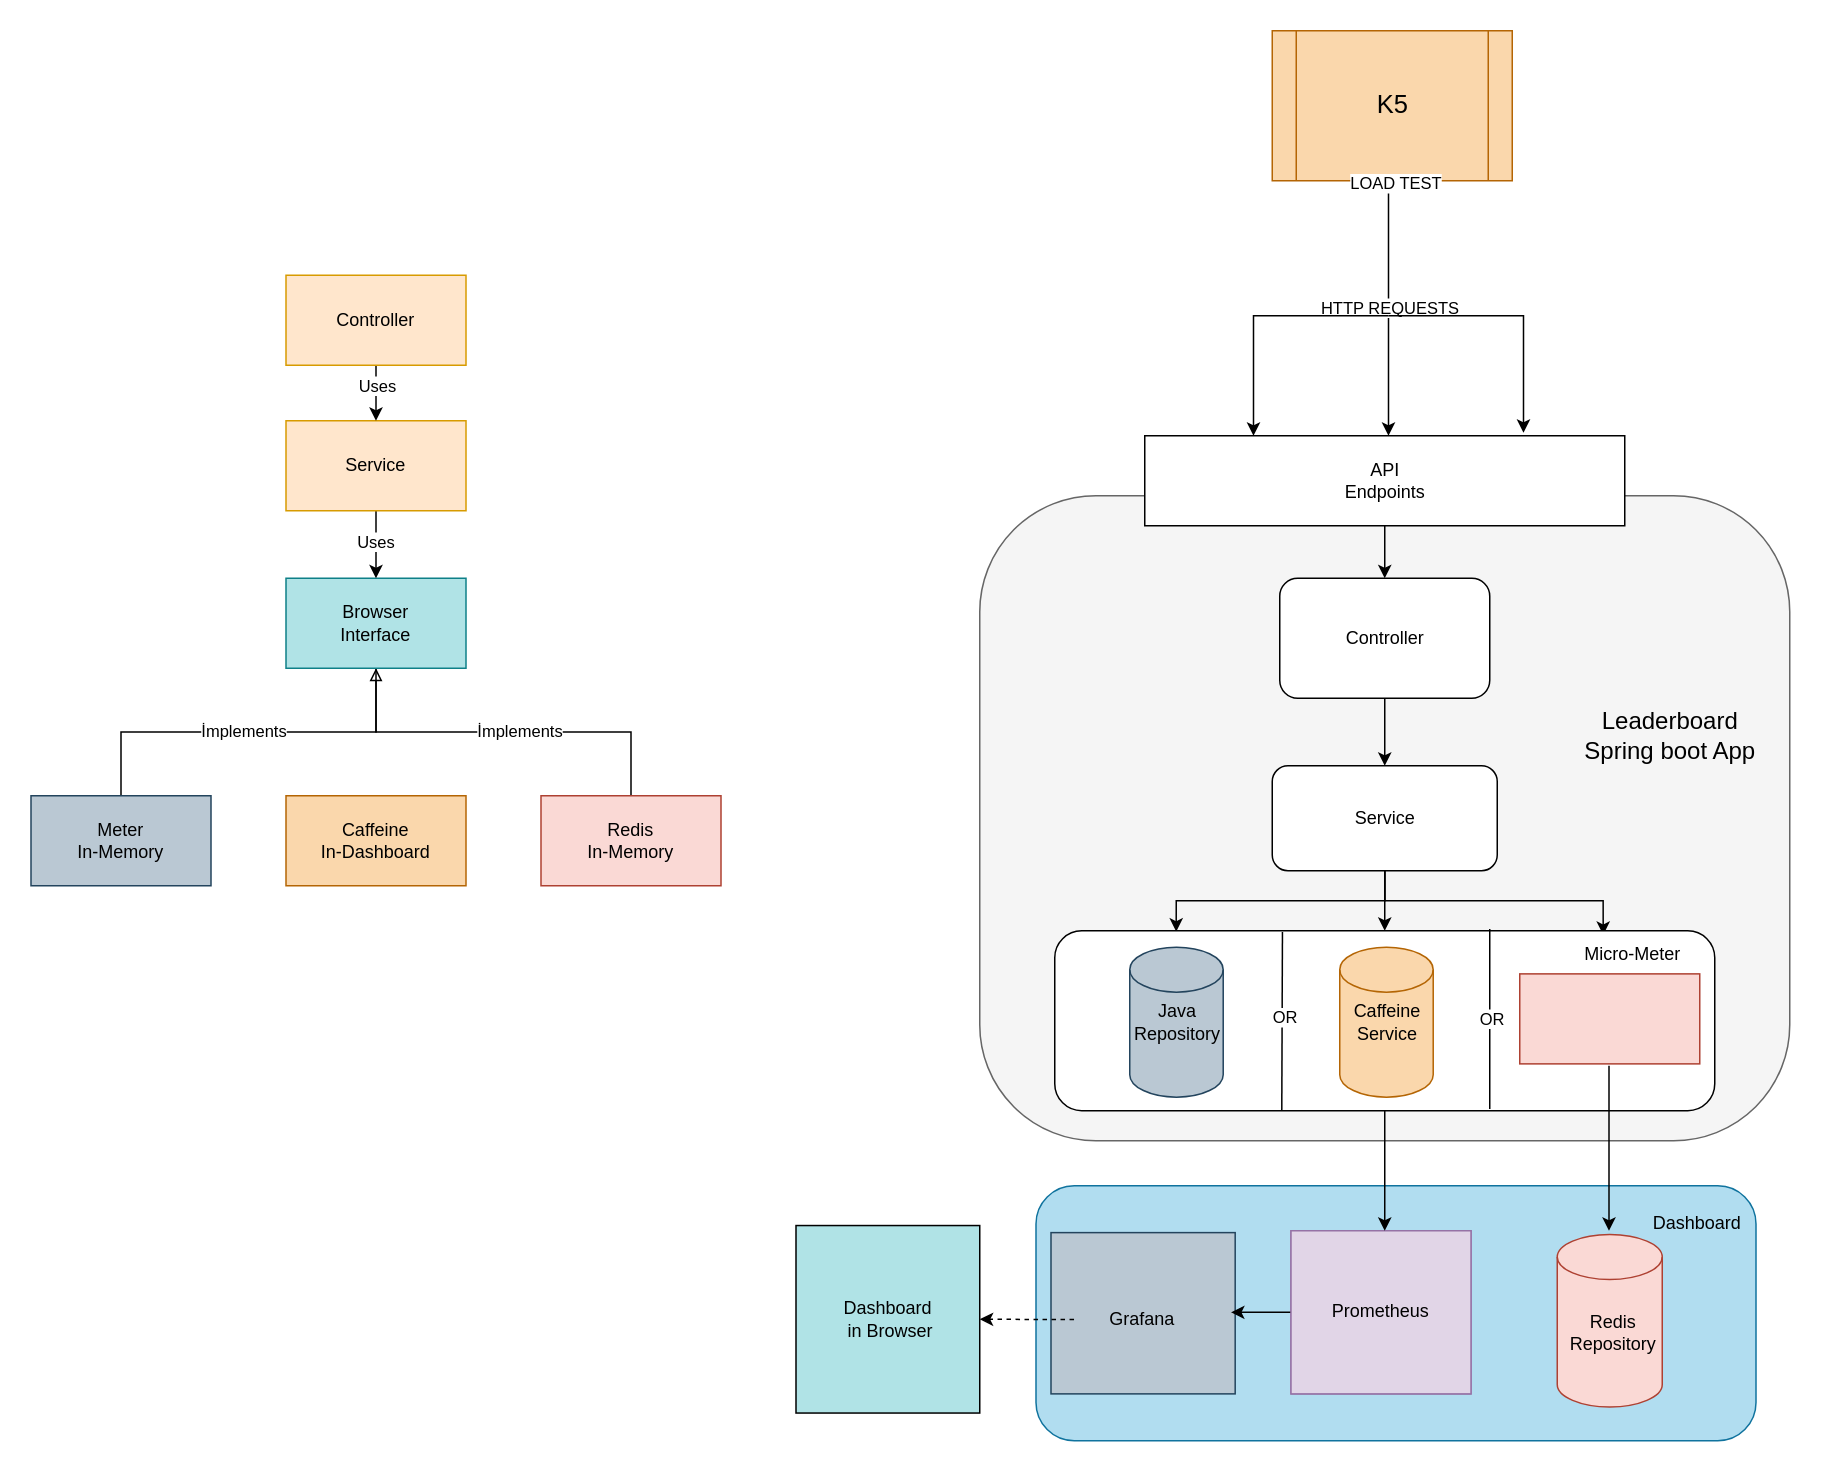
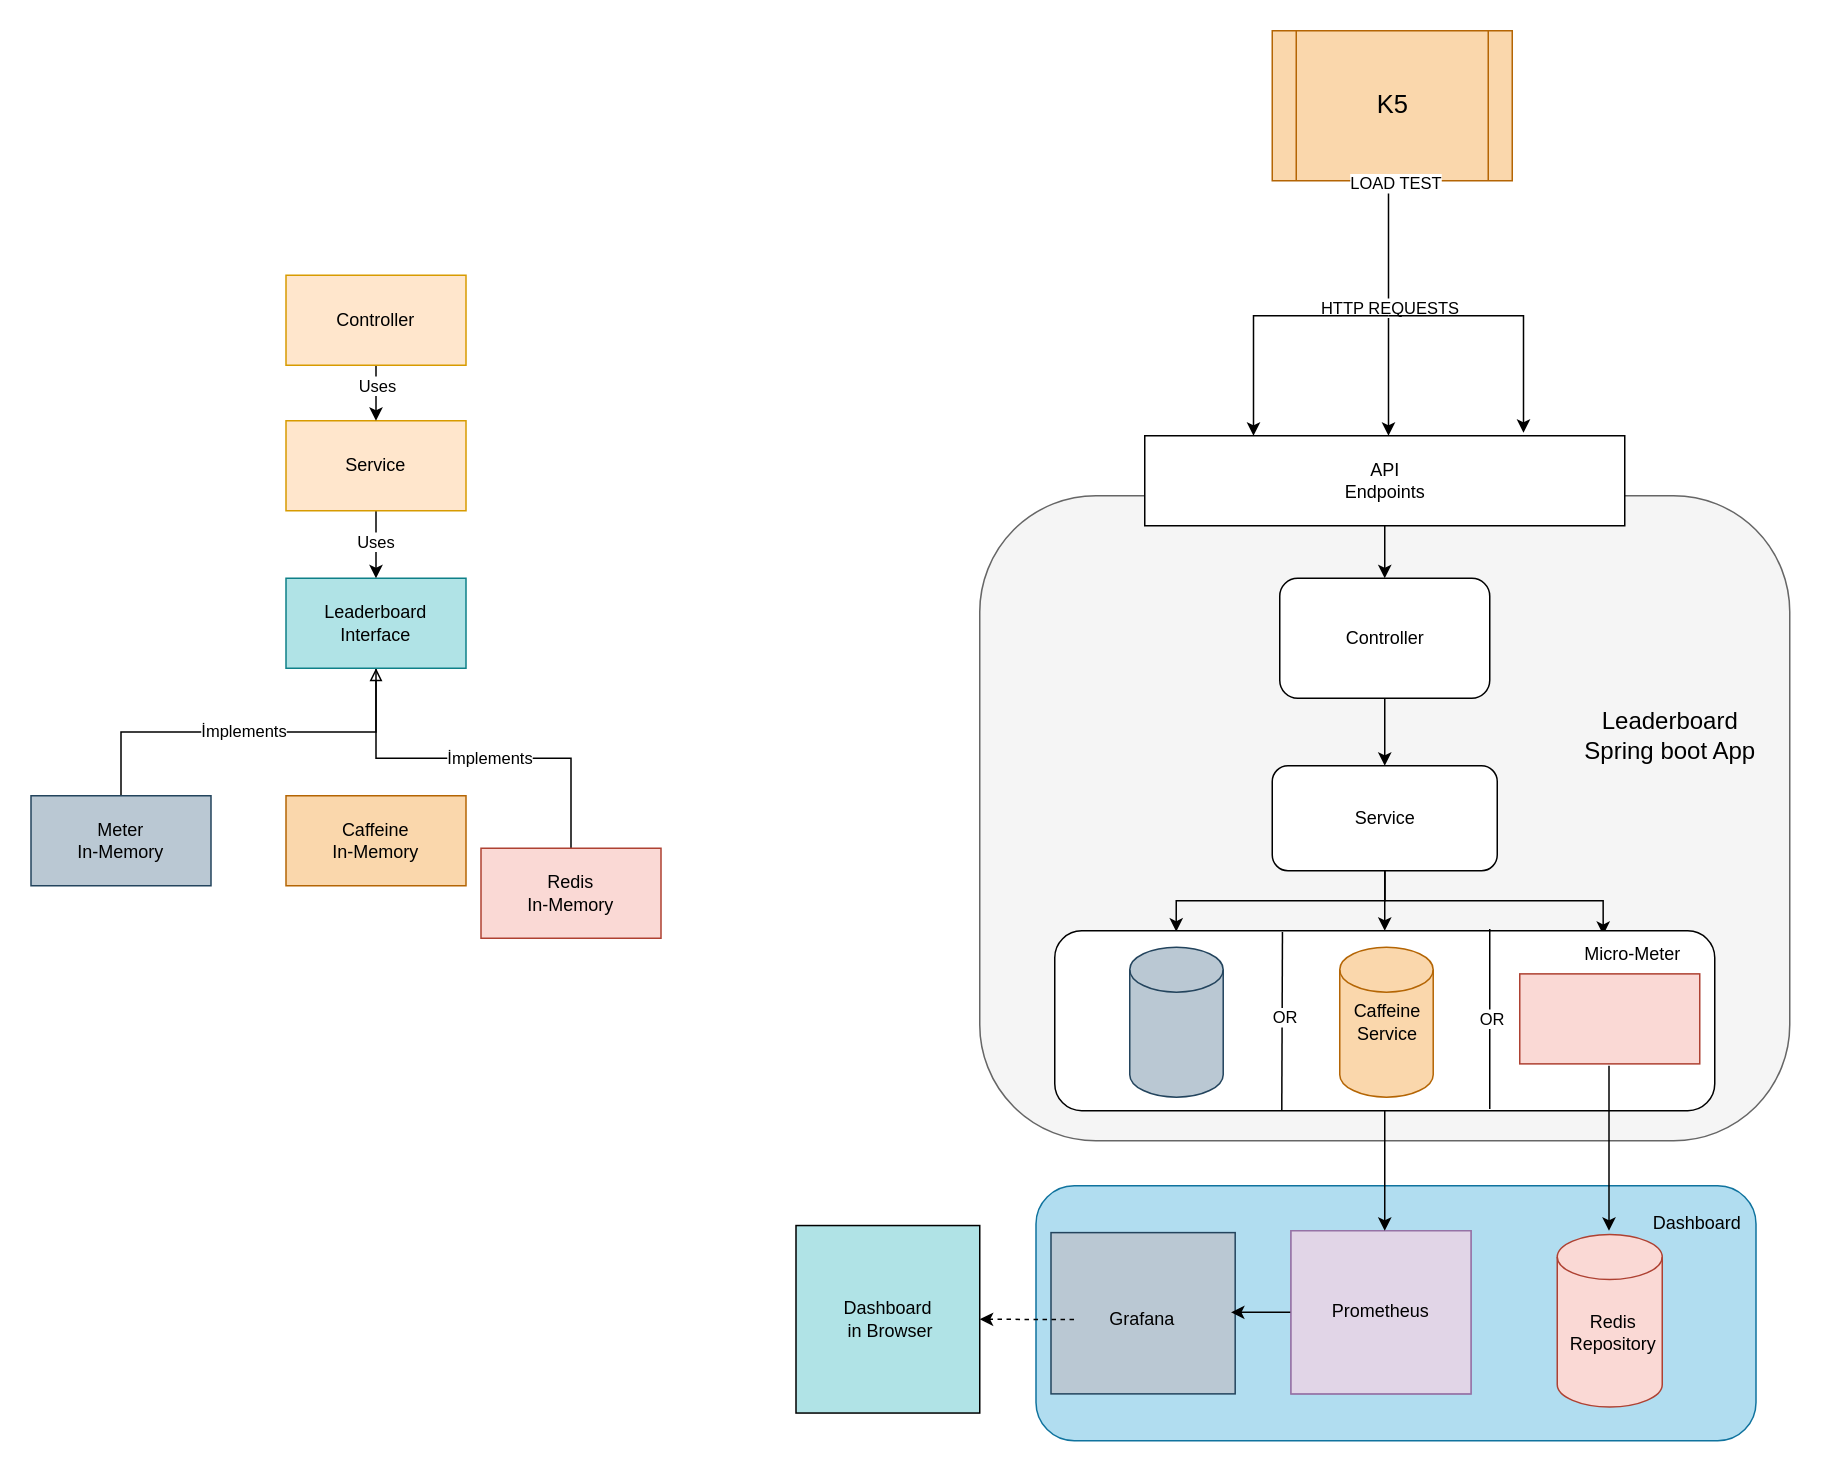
- <mxCell id="49" value="Browser&lt;div&gt;Interface&lt;/div&gt;" style="rounded=0;whiteSpace=wrap;html=1;fillColor=#b0e3e6;strokeColor=#0e8088;" vertex="1" parent="1"><mxGeometry x="190" y="385" width="120" height="60" as="geometry" /></mxCell>
+ <mxCell id="49" value="Leaderboard&lt;div&gt;Interface&lt;/div&gt;" style="rounded=0;whiteSpace=wrap;html=1;fillColor=#b0e3e6;strokeColor=#0e8088;" vertex="1" parent="1"><mxGeometry x="190" y="385" width="120" height="60" as="geometry" /></mxCell>
- <mxCell id="45" value="Caffeine&lt;div&gt;In-Dashboard&lt;/div&gt;" style="rounded=0;whiteSpace=wrap;html=1;fillColor=#fad7ac;strokeColor=#b46504;" vertex="1" parent="1"><mxGeometry x="190" y="530" width="120" height="60" as="geometry" /></mxCell>
+ <mxCell id="45" value="Caffeine&lt;div&gt;In-Memory&lt;/div&gt;" style="rounded=0;whiteSpace=wrap;html=1;fillColor=#fad7ac;strokeColor=#b46504;" vertex="1" parent="1"><mxGeometry x="190" y="530" width="120" height="60" as="geometry" /></mxCell>
- <mxCell id="48" value="Redis&lt;div&gt;In-Memory&lt;/div&gt;" style="rounded=0;whiteSpace=wrap;html=1;fillColor=#fad9d5;strokeColor=#ae4132;" vertex="1" parent="1"><mxGeometry x="360" y="530" width="120" height="60" as="geometry" /></mxCell>
+ <mxCell id="48" value="Redis&lt;div&gt;In-Memory&lt;/div&gt;" style="rounded=0;whiteSpace=wrap;html=1;fillColor=#fad9d5;strokeColor=#ae4132;" vertex="1" parent="1"><mxGeometry x="320" y="565" width="120" height="60" as="geometry" /></mxCell>
- <mxCell id="37" value="Java Repository" style="text;html=1;align=center;verticalAlign=middle;whiteSpace=wrap;rounded=0;movable=1;resizable=1;rotatable=1;deletable=1;editable=1;locked=0;connectable=1;" parent="35" vertex="1"><mxGeometry x="4.615" y="39.13" width="55.385" height="26.087" as="geometry" /></mxCell>
